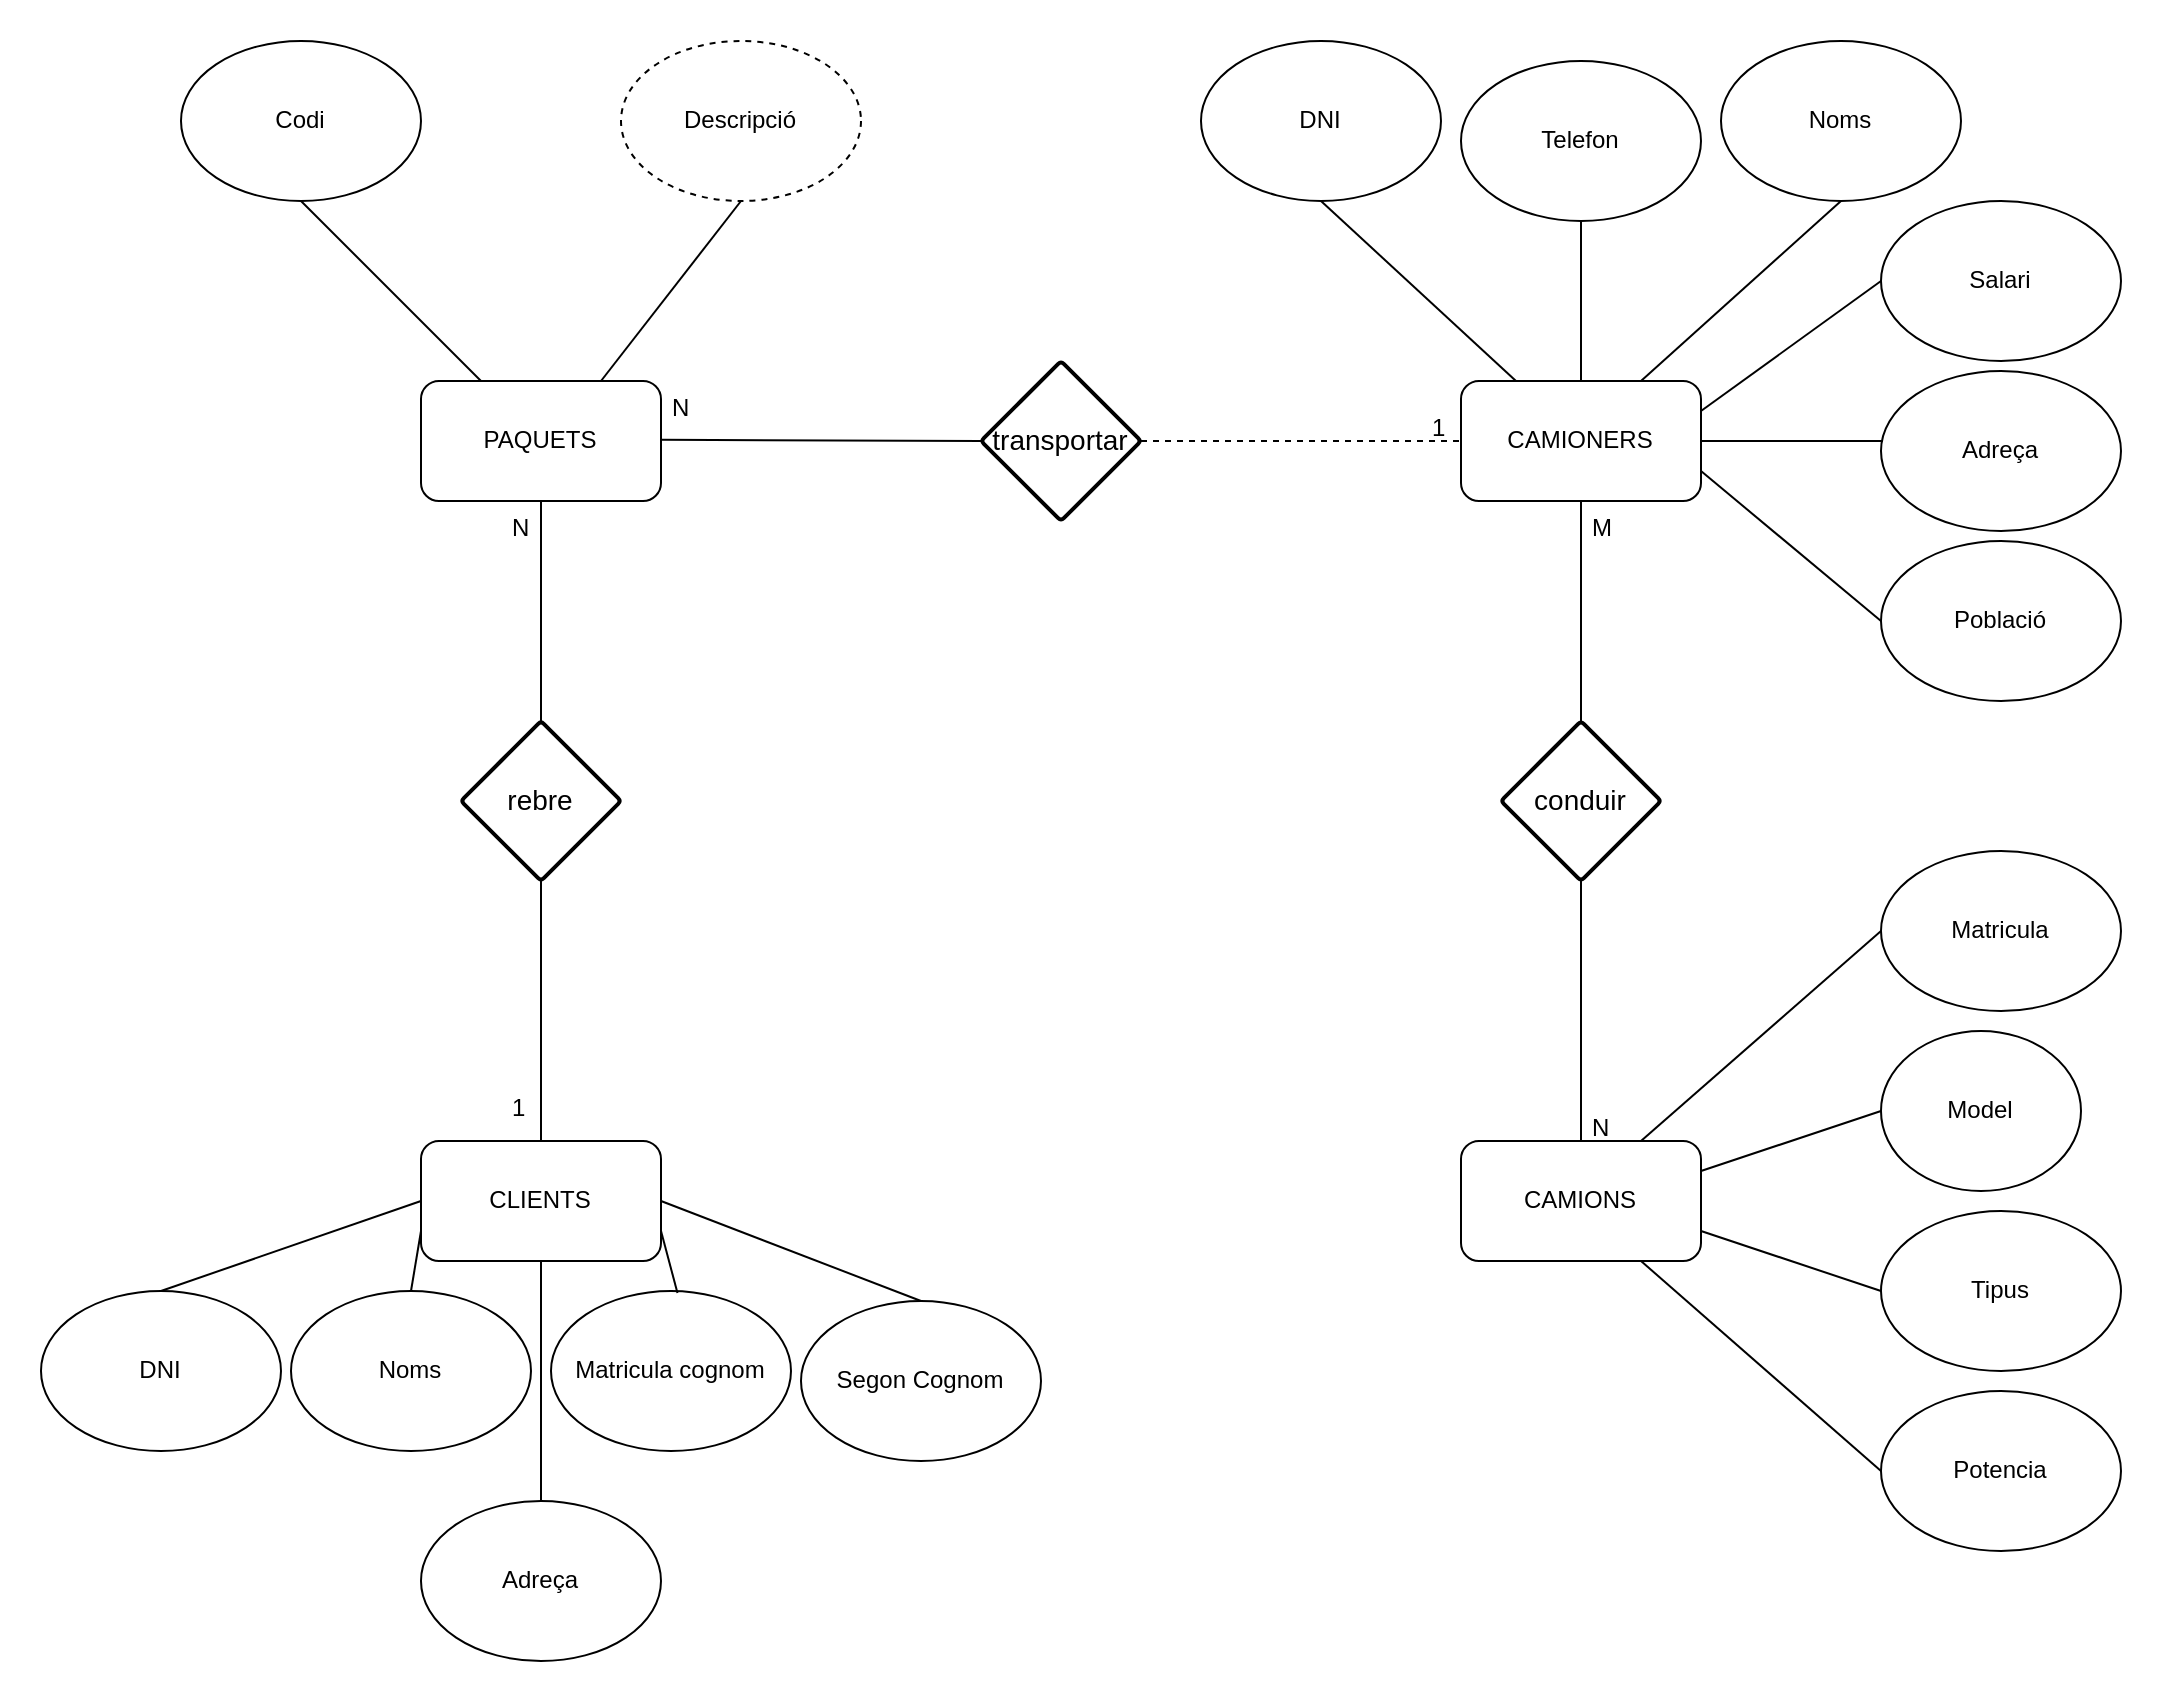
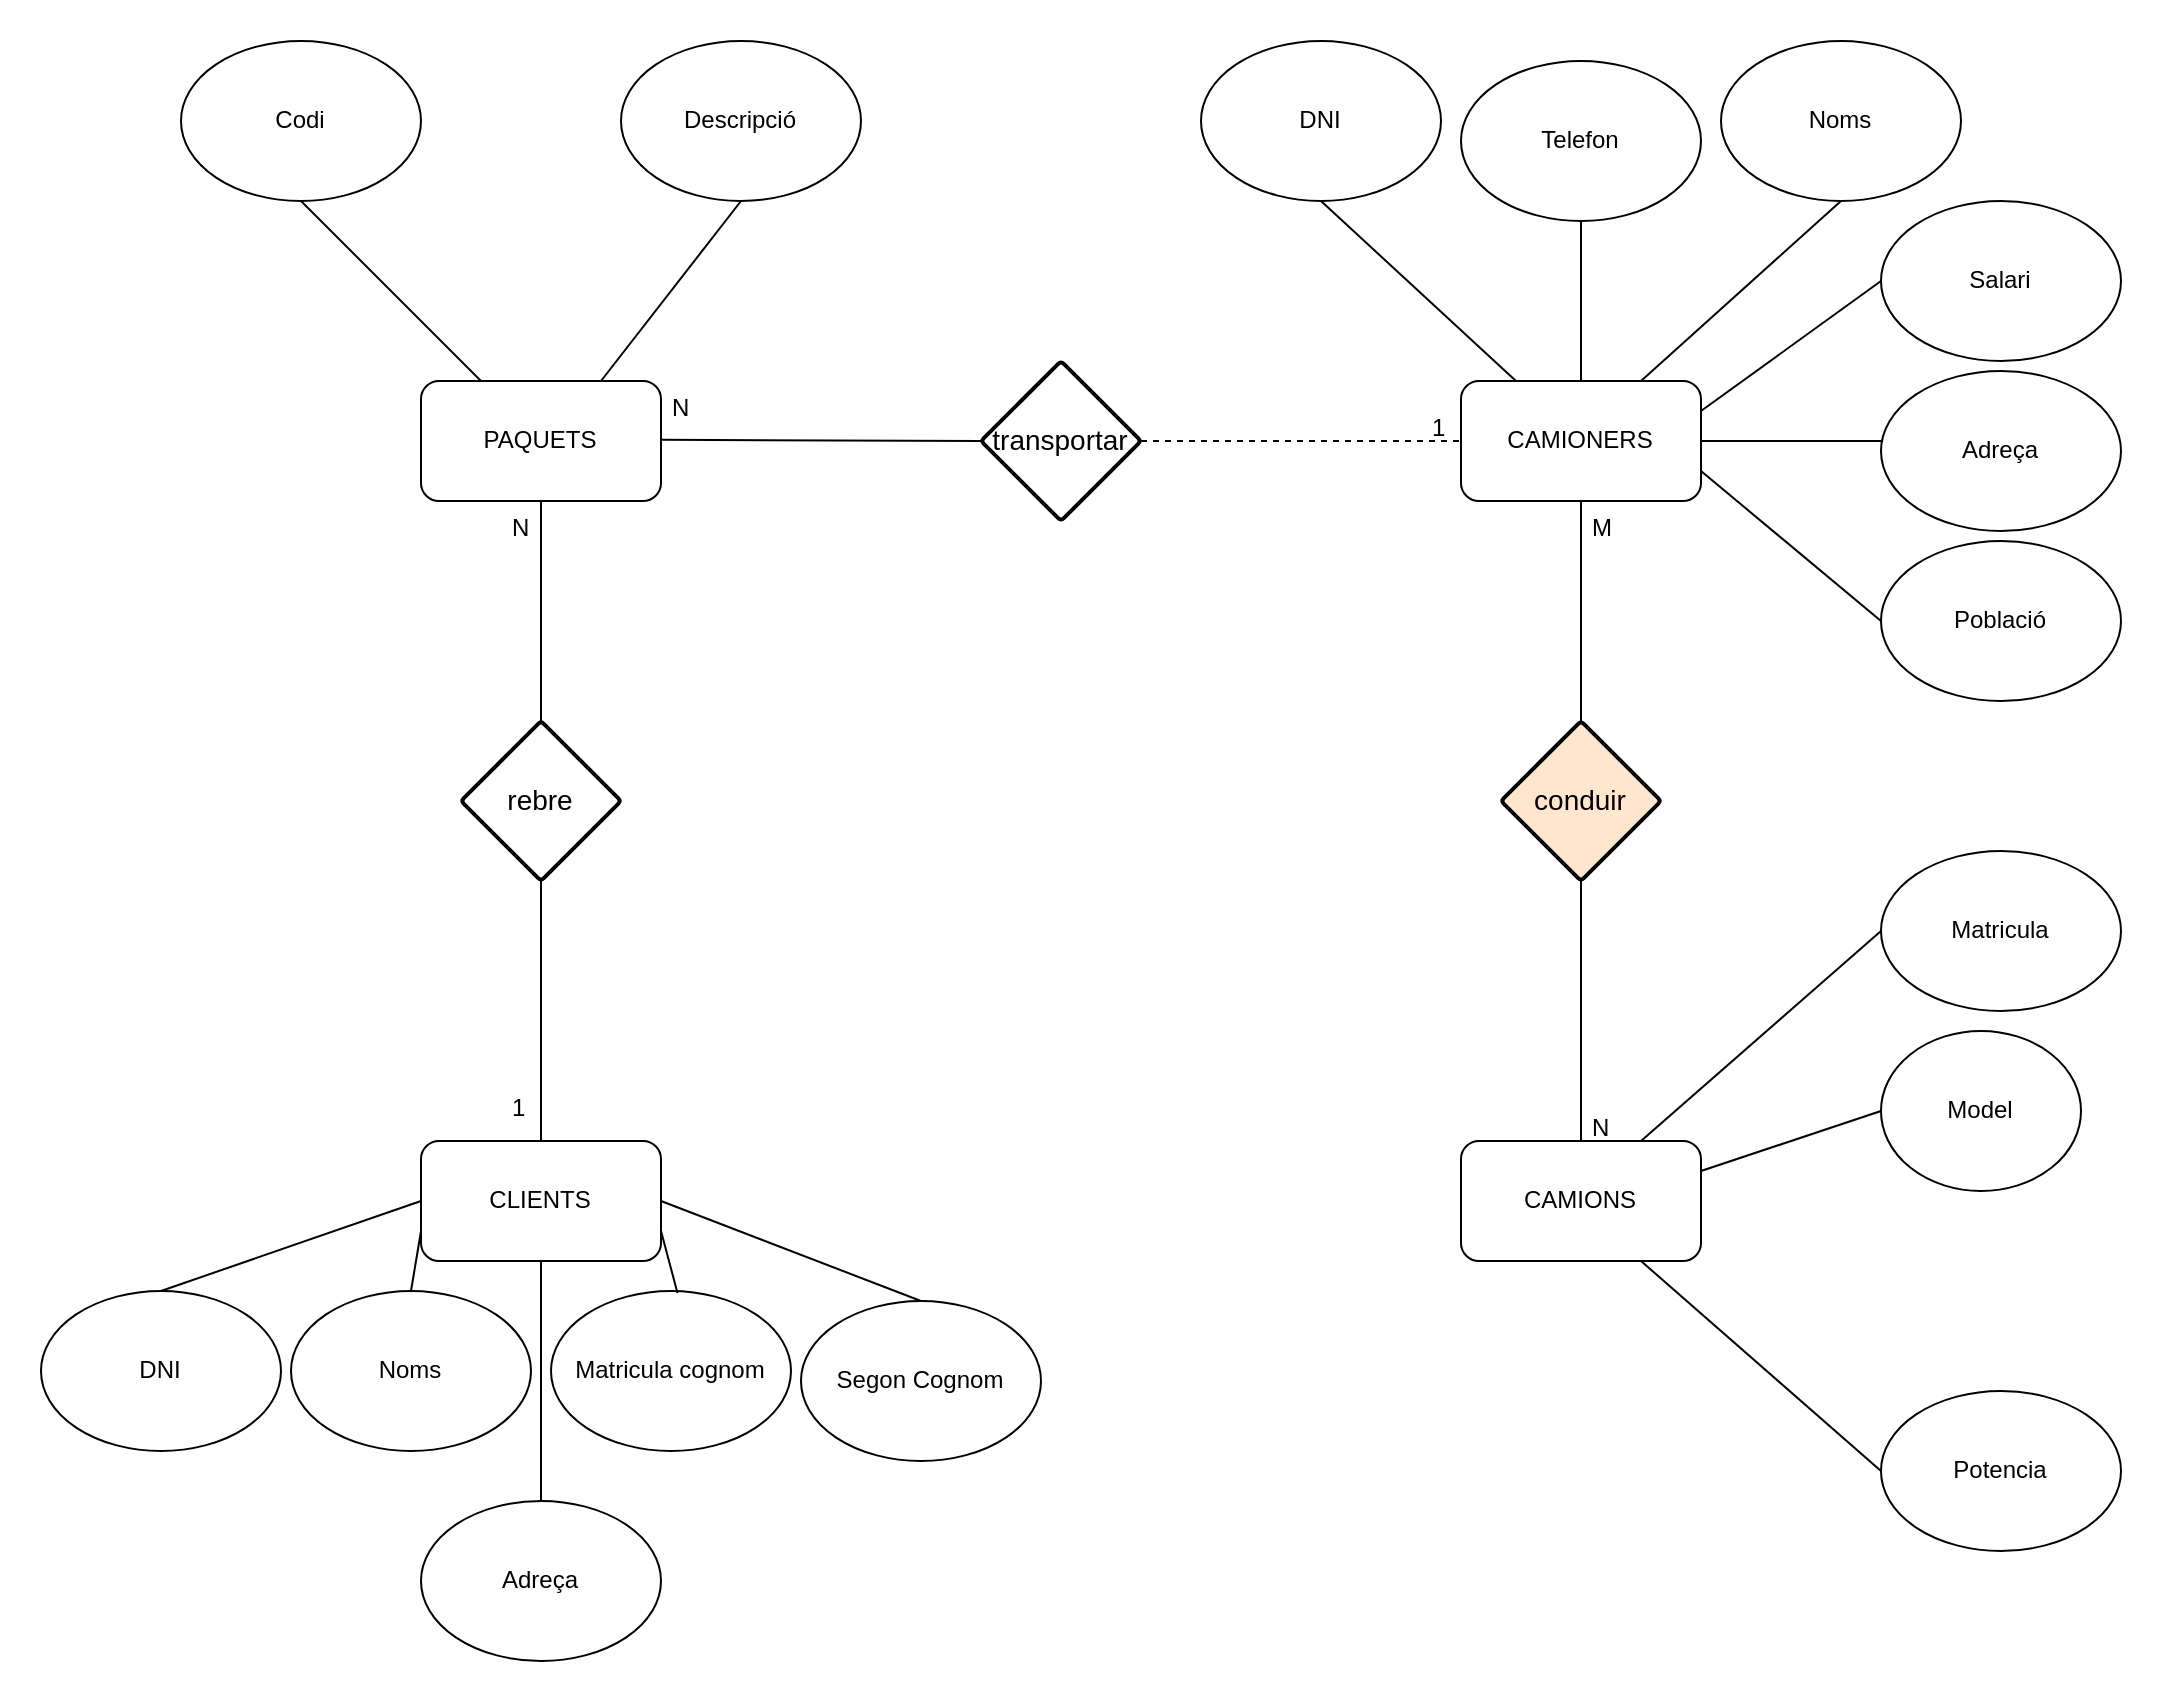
- <mxCell id="51" value="Descripció" style="ellipse;whiteSpace=wrap;html=1;dashed=1;" vertex="1" parent="1"><mxGeometry x="310" y="20" width="120" height="80" as="geometry" /></mxCell>
+ <mxCell id="51" value="Descripció" style="ellipse;whiteSpace=wrap;html=1;" vertex="1" parent="1"><mxGeometry x="310" y="20" width="120" height="80" as="geometry" /></mxCell>
- <mxCell id="3" value="conduir" style="rhombus;whiteSpace=wrap;html=1;fontSize=14;fontStyle=0;startSize=50;rounded=1;strokeWidth=2;shadow=0;dashed=0;arcSize=4;" parent="1" vertex="1"><mxGeometry x="750" y="360" width="80" height="80" as="geometry" /></mxCell>
+ <mxCell id="3" value="conduir" style="rhombus;whiteSpace=wrap;html=1;fontSize=14;fontStyle=0;startSize=50;rounded=1;strokeWidth=2;shadow=0;dashed=0;arcSize=4;fillColor=#ffe6cc;" parent="1" vertex="1"><mxGeometry x="750" y="360" width="80" height="80" as="geometry" /></mxCell>
- <mxCell id="49" value="" style="endArrow=none;html=1;rounded=0;entryX=1;entryY=0.75;entryDx=0;entryDy=0;exitX=0;exitY=0.5;exitDx=0;exitDy=0;" edge="1" parent="1" source="45" target="20"><mxGeometry width="50" height="50" relative="1" as="geometry"><mxPoint x="950" y="565" as="sourcePoint" /><mxPoint x="860" y="595" as="targetPoint" /></mxGeometry></mxCell>
- <mxCell id="45" value="Tipus" style="ellipse;whiteSpace=wrap;html=1;" vertex="1" parent="1"><mxGeometry x="940" y="605" width="120" height="80" as="geometry" /></mxCell>
